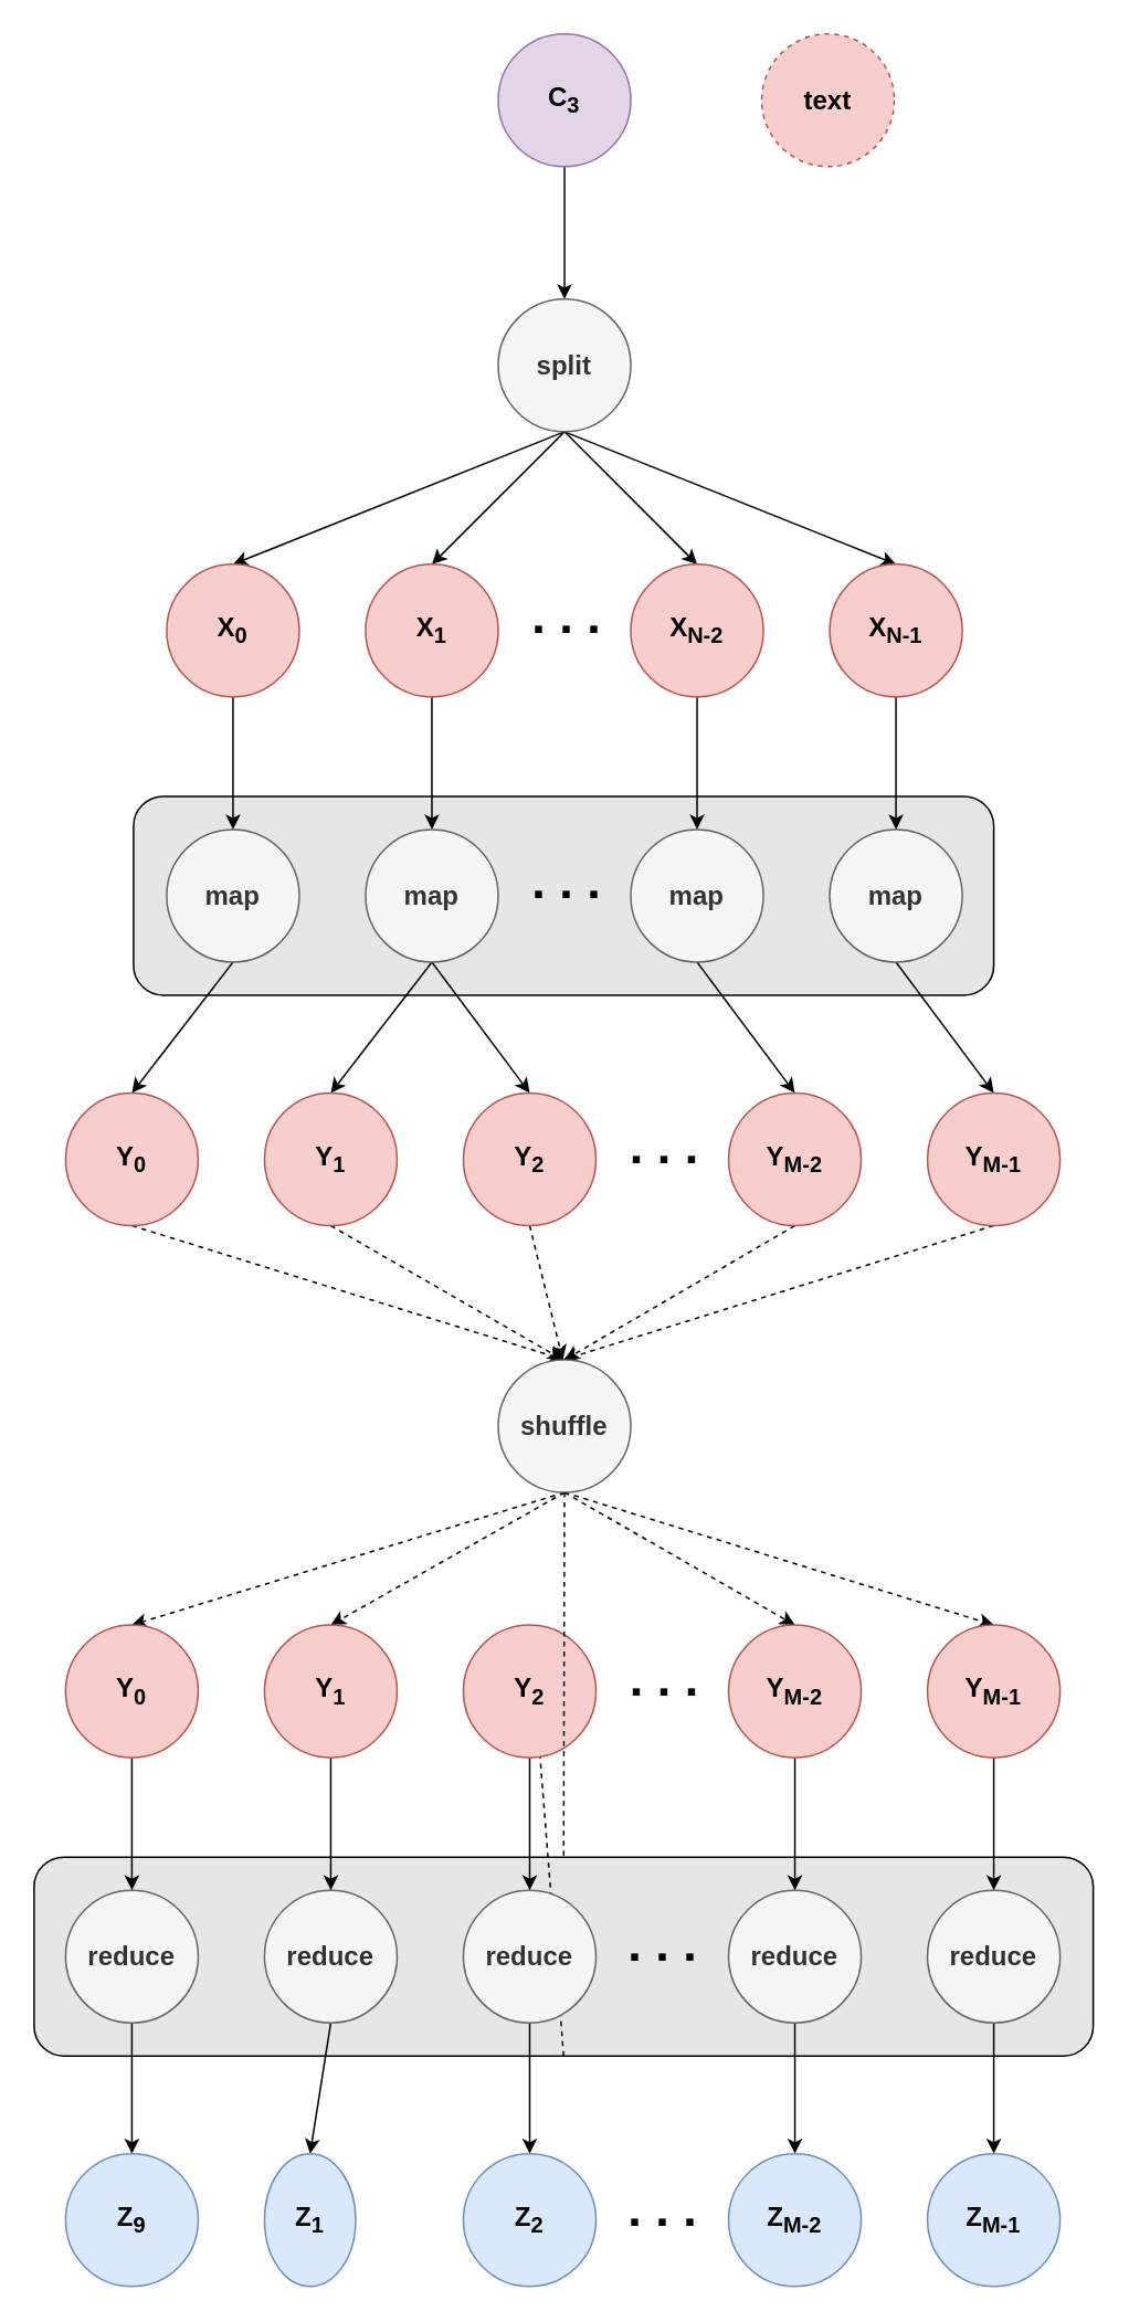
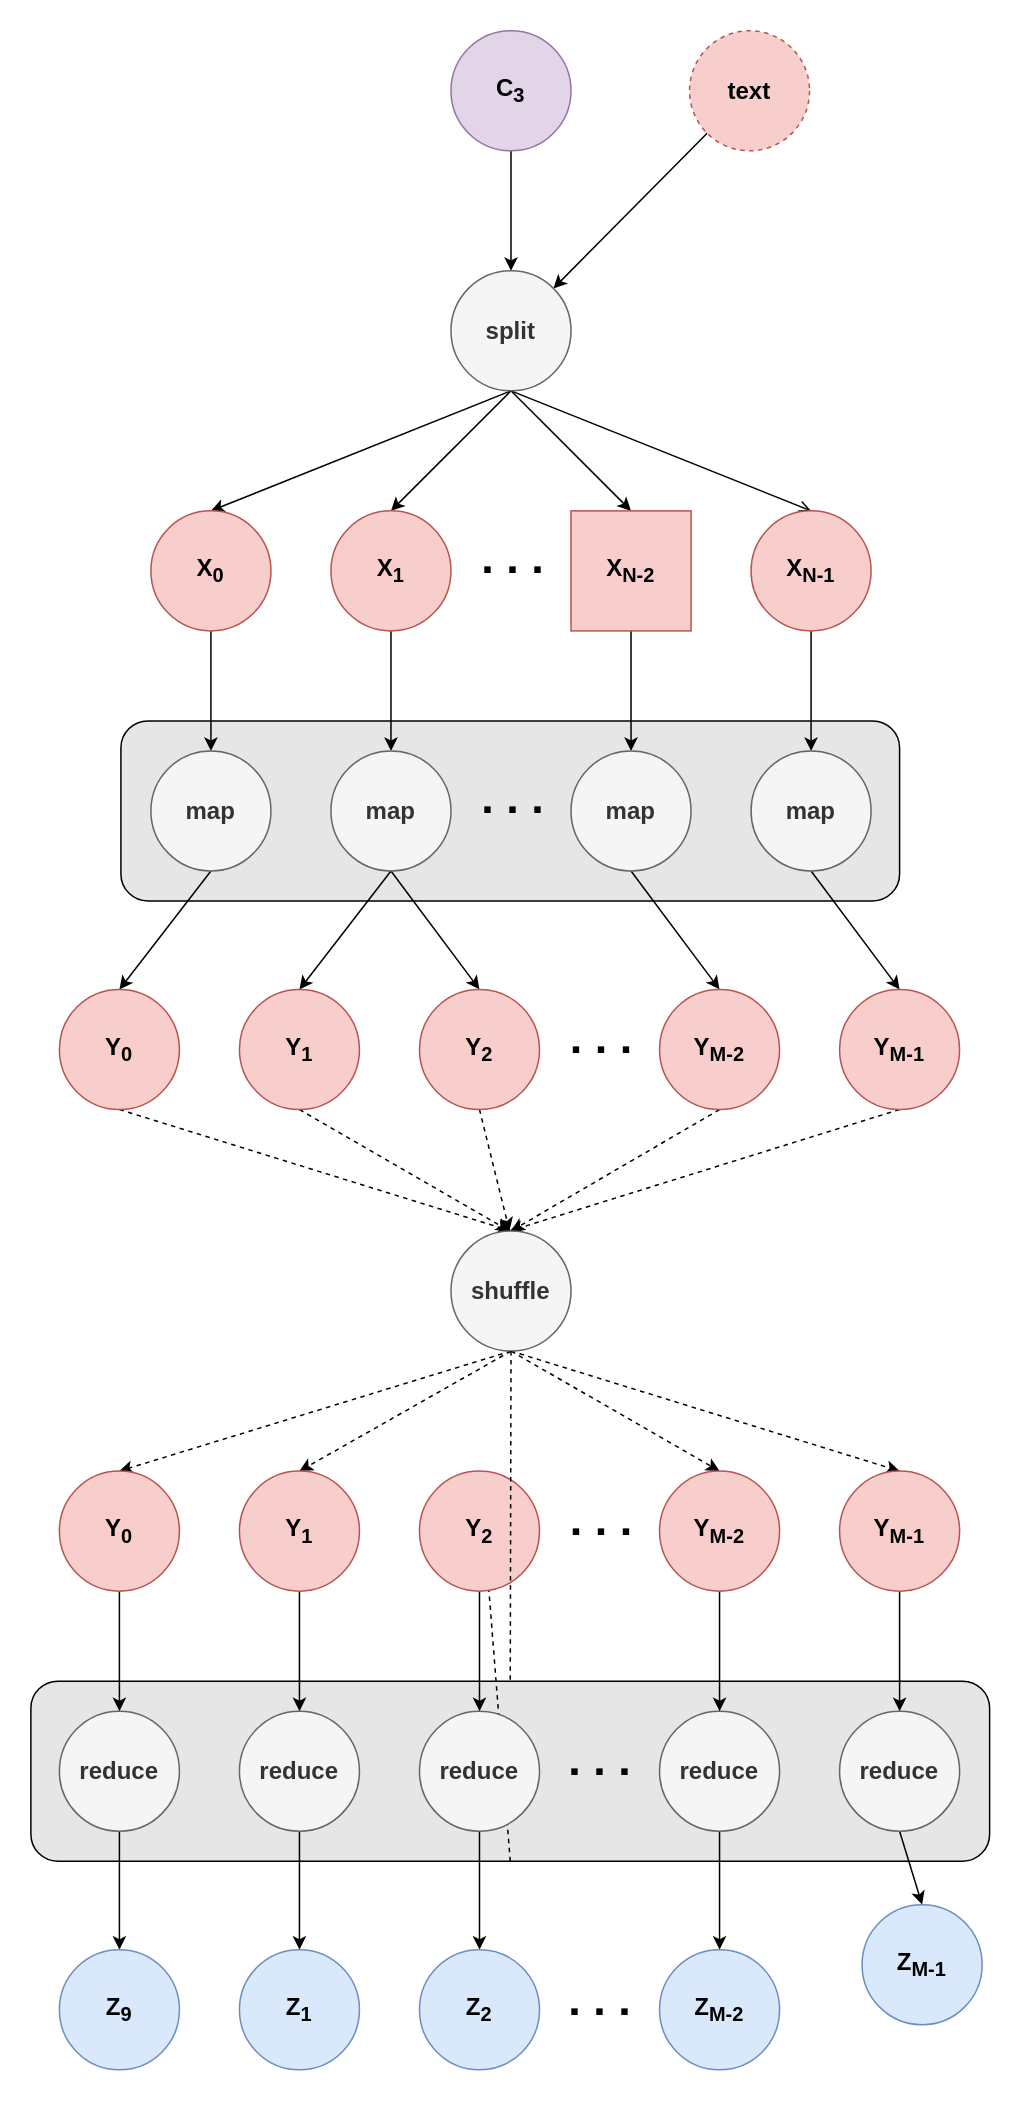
+ <mxCell id="4" style="rounded=0;orthogonalLoop=1;jettySize=auto;html=1;exitX=0;exitY=1;exitDx=0;exitDy=0;entryX=1;entryY=0;entryDx=0;entryDy=0;fontSize=16;" parent="1" source="5" target="12" edge="1"><mxGeometry relative="1" as="geometry" /></mxCell>
- <mxCell id="11" style="edgeStyle=none;rounded=0;orthogonalLoop=1;jettySize=auto;html=1;exitX=0.5;exitY=1;exitDx=0;exitDy=0;entryX=0.5;entryY=0;entryDx=0;entryDy=0;fontSize=16;" parent="1" source="12" target="20" edge="1"><mxGeometry relative="1" as="geometry" /></mxCell>
+ <mxCell id="11" style="edgeStyle=none;rounded=0;orthogonalLoop=1;jettySize=auto;html=1;exitX=0.5;exitY=1;exitDx=0;exitDy=0;entryX=0.5;entryY=0;entryDx=0;entryDy=0;fontSize=16;endArrow=open;" parent="1" source="12" target="20" edge="1"><mxGeometry relative="1" as="geometry" /></mxCell>
- <mxCell id="18" value="&lt;font size=&quot;3&quot;&gt;&lt;b&gt;X&lt;sub&gt;N-2&lt;/sub&gt;&lt;/b&gt;&lt;/font&gt;" style="ellipse;whiteSpace=wrap;html=1;aspect=fixed;fillColor=#f8cecc;strokeColor=#b85450;" parent="1" vertex="1"><mxGeometry x="380" y="340" width="80" height="80" as="geometry" /></mxCell>
+ <mxCell id="18" value="&lt;font size=&quot;3&quot;&gt;&lt;b&gt;X&lt;sub&gt;N-2&lt;/sub&gt;&lt;/b&gt;&lt;/font&gt;" style="whiteSpace=wrap;html=1;aspect=fixed;fillColor=#f8cecc;strokeColor=#b85450;rounded=0;" parent="1" vertex="1"><mxGeometry x="380" y="340" width="80" height="80" as="geometry" /></mxCell>
- <mxCell id="47" value="&lt;font size=&quot;3&quot;&gt;&lt;b&gt;Z&lt;sub&gt;1&lt;/sub&gt;&lt;/b&gt;&lt;/font&gt;" style="ellipse;whiteSpace=wrap;html=1;aspect=fixed;fillColor=#dae8fc;strokeColor=#6c8ebf;" parent="1" vertex="1"><mxGeometry x="159" y="1299" width="55" height="80" as="geometry" /></mxCell>
+ <mxCell id="47" value="&lt;font size=&quot;3&quot;&gt;&lt;b&gt;Z&lt;sub&gt;1&lt;/sub&gt;&lt;/b&gt;&lt;/font&gt;" style="ellipse;whiteSpace=wrap;html=1;aspect=fixed;fillColor=#dae8fc;strokeColor=#6c8ebf;" parent="1" vertex="1"><mxGeometry x="159" y="1299" width="80" height="80" as="geometry" /></mxCell>
- <mxCell id="49" value="&lt;font size=&quot;3&quot;&gt;&lt;b&gt;Z&lt;sub&gt;M-1&lt;/sub&gt;&lt;/b&gt;&lt;/font&gt;" style="ellipse;whiteSpace=wrap;html=1;aspect=fixed;fillColor=#dae8fc;strokeColor=#6c8ebf;" parent="1" vertex="1"><mxGeometry x="559" y="1299" width="80" height="80" as="geometry" /></mxCell>
+ <mxCell id="49" value="&lt;font size=&quot;3&quot;&gt;&lt;b&gt;Z&lt;sub&gt;M-1&lt;/sub&gt;&lt;/b&gt;&lt;/font&gt;" style="ellipse;whiteSpace=wrap;html=1;aspect=fixed;fillColor=#dae8fc;strokeColor=#6c8ebf;" parent="1" vertex="1"><mxGeometry x="574" y="1269" width="80" height="80" as="geometry" /></mxCell>
